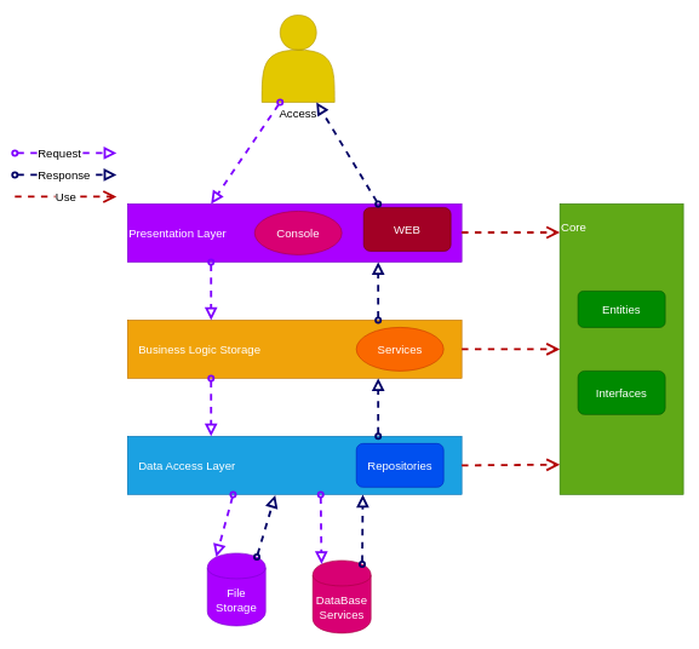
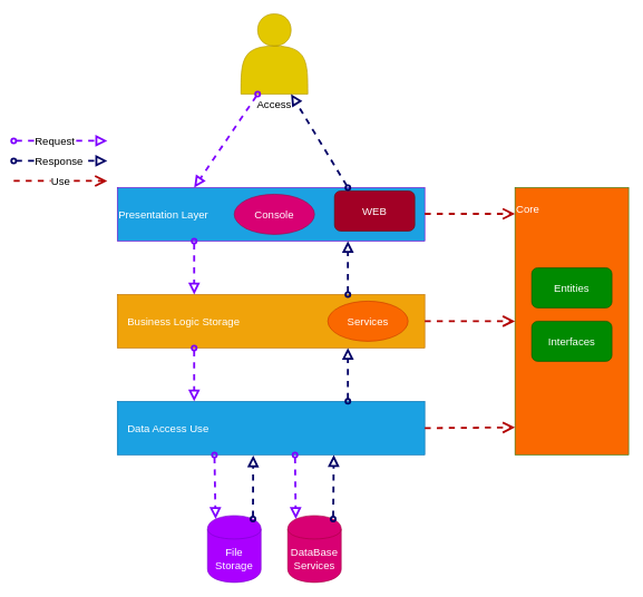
- <mxCell id="2" value="Presentation Layer" style="rounded=0;whiteSpace=wrap;html=1;align=left;fillColor=#aa00ff;strokeColor=#7700CC;fontColor=#ffffff;fontSize=16;" vertex="1" parent="1"><mxGeometry x="175" y="280" width="460" height="80" as="geometry" /></mxCell>
+ <mxCell id="2" value="Presentation Layer" style="rounded=0;whiteSpace=wrap;html=1;align=left;fillColor=#1ba1e2;strokeColor=#7700CC;fontColor=#ffffff;fontSize=16;" vertex="1" parent="1"><mxGeometry x="175" y="280" width="460" height="80" as="geometry" /></mxCell>
- <mxCell id="10" value="Entities" style="rounded=1;whiteSpace=wrap;html=1;fillColor=#008a00;strokeColor=#005700;fontColor=#ffffff;fontSize=16;" vertex="1" parent="1"><mxGeometry x="795" y="400" width="120" height="50" as="geometry" /></mxCell>
+ <mxCell id="10" value="Entities" style="rounded=1;whiteSpace=wrap;html=1;fillColor=#008a00;strokeColor=#005700;fontColor=#ffffff;fontSize=16;" vertex="1" parent="1"><mxGeometry x="795" y="400" width="120" height="60" as="geometry" /></mxCell>
- <mxCell id="9" value="&lt;p style=&quot;line-height: 120%; font-size: 16px;&quot;&gt;Core&lt;/p&gt;" style="rounded=0;whiteSpace=wrap;html=1;fillColor=#60a917;strokeColor=#2D7600;align=left;verticalAlign=top;fontSize=16;fontColor=#ffffff;" vertex="1" parent="1"><mxGeometry x="770" y="280" width="170" height="400" as="geometry" /></mxCell>
+ <mxCell id="9" value="&lt;p style=&quot;line-height: 120%; font-size: 16px;&quot;&gt;Core&lt;/p&gt;" style="rounded=0;whiteSpace=wrap;html=1;fillColor=#fa6800;strokeColor=#2D7600;align=left;verticalAlign=top;fontSize=16;fontColor=#ffffff;" vertex="1" parent="1"><mxGeometry x="770" y="280" width="170" height="400" as="geometry" /></mxCell>
- <mxCell id="11" value="&lt;div&gt;&lt;span&gt;Interfaces&lt;/span&gt;&lt;br&gt;&lt;/div&gt;" style="rounded=1;whiteSpace=wrap;html=1;fillColor=#008a00;strokeColor=#005700;fontColor=#ffffff;fontSize=16;" vertex="1" parent="1"><mxGeometry x="795" y="510" width="120" height="60" as="geometry" /></mxCell>
+ <mxCell id="11" value="&lt;div&gt;&lt;span&gt;Interfaces&lt;/span&gt;&lt;br&gt;&lt;/div&gt;" style="rounded=1;whiteSpace=wrap;html=1;fillColor=#008a00;strokeColor=#005700;fontColor=#ffffff;fontSize=16;" vertex="1" parent="1"><mxGeometry x="795" y="480" width="120" height="60" as="geometry" /></mxCell>
- <mxCell id="6" value="&amp;nbsp; &amp;nbsp;Data Access Layer" style="rounded=0;whiteSpace=wrap;html=1;align=left;fillColor=#1ba1e2;strokeColor=#006EAF;fontColor=#ffffff;fontSize=16;" vertex="1" parent="1"><mxGeometry x="175" y="600" width="460" height="80" as="geometry" /></mxCell>
+ <mxCell id="6" value="&amp;nbsp; &amp;nbsp;Data Access Use" style="rounded=0;whiteSpace=wrap;html=1;align=left;fillColor=#1ba1e2;strokeColor=#006EAF;fontColor=#ffffff;fontSize=16;" vertex="1" parent="1"><mxGeometry x="175" y="600" width="460" height="80" as="geometry" /></mxCell>
- <mxCell id="24" value="&lt;div&gt;&lt;span&gt;Repositories&lt;/span&gt;&lt;br&gt;&lt;/div&gt;" style="rounded=1;whiteSpace=wrap;html=1;fillColor=#0050ef;strokeColor=#001DBC;fontColor=#ffffff;fontSize=16;" vertex="1" parent="1"><mxGeometry x="490" y="610" width="120" height="60" as="geometry" /></mxCell>
- <mxCell id="7" value="File Storage" style="shape=cylinder;whiteSpace=wrap;html=1;boundedLbl=1;backgroundOutline=1;fillColor=#aa00ff;strokeColor=#7700CC;fontColor=#ffffff;fontSize=16;" vertex="1" parent="1"><mxGeometry x="285" y="761" width="80" height="100" as="geometry" /></mxCell>
+ <mxCell id="7" value="File Storage" style="shape=cylinder;whiteSpace=wrap;html=1;boundedLbl=1;backgroundOutline=1;fillColor=#aa00ff;strokeColor=#7700CC;fontColor=#ffffff;fontSize=16;" vertex="1" parent="1"><mxGeometry x="310" y="771" width="80" height="100" as="geometry" /></mxCell>
